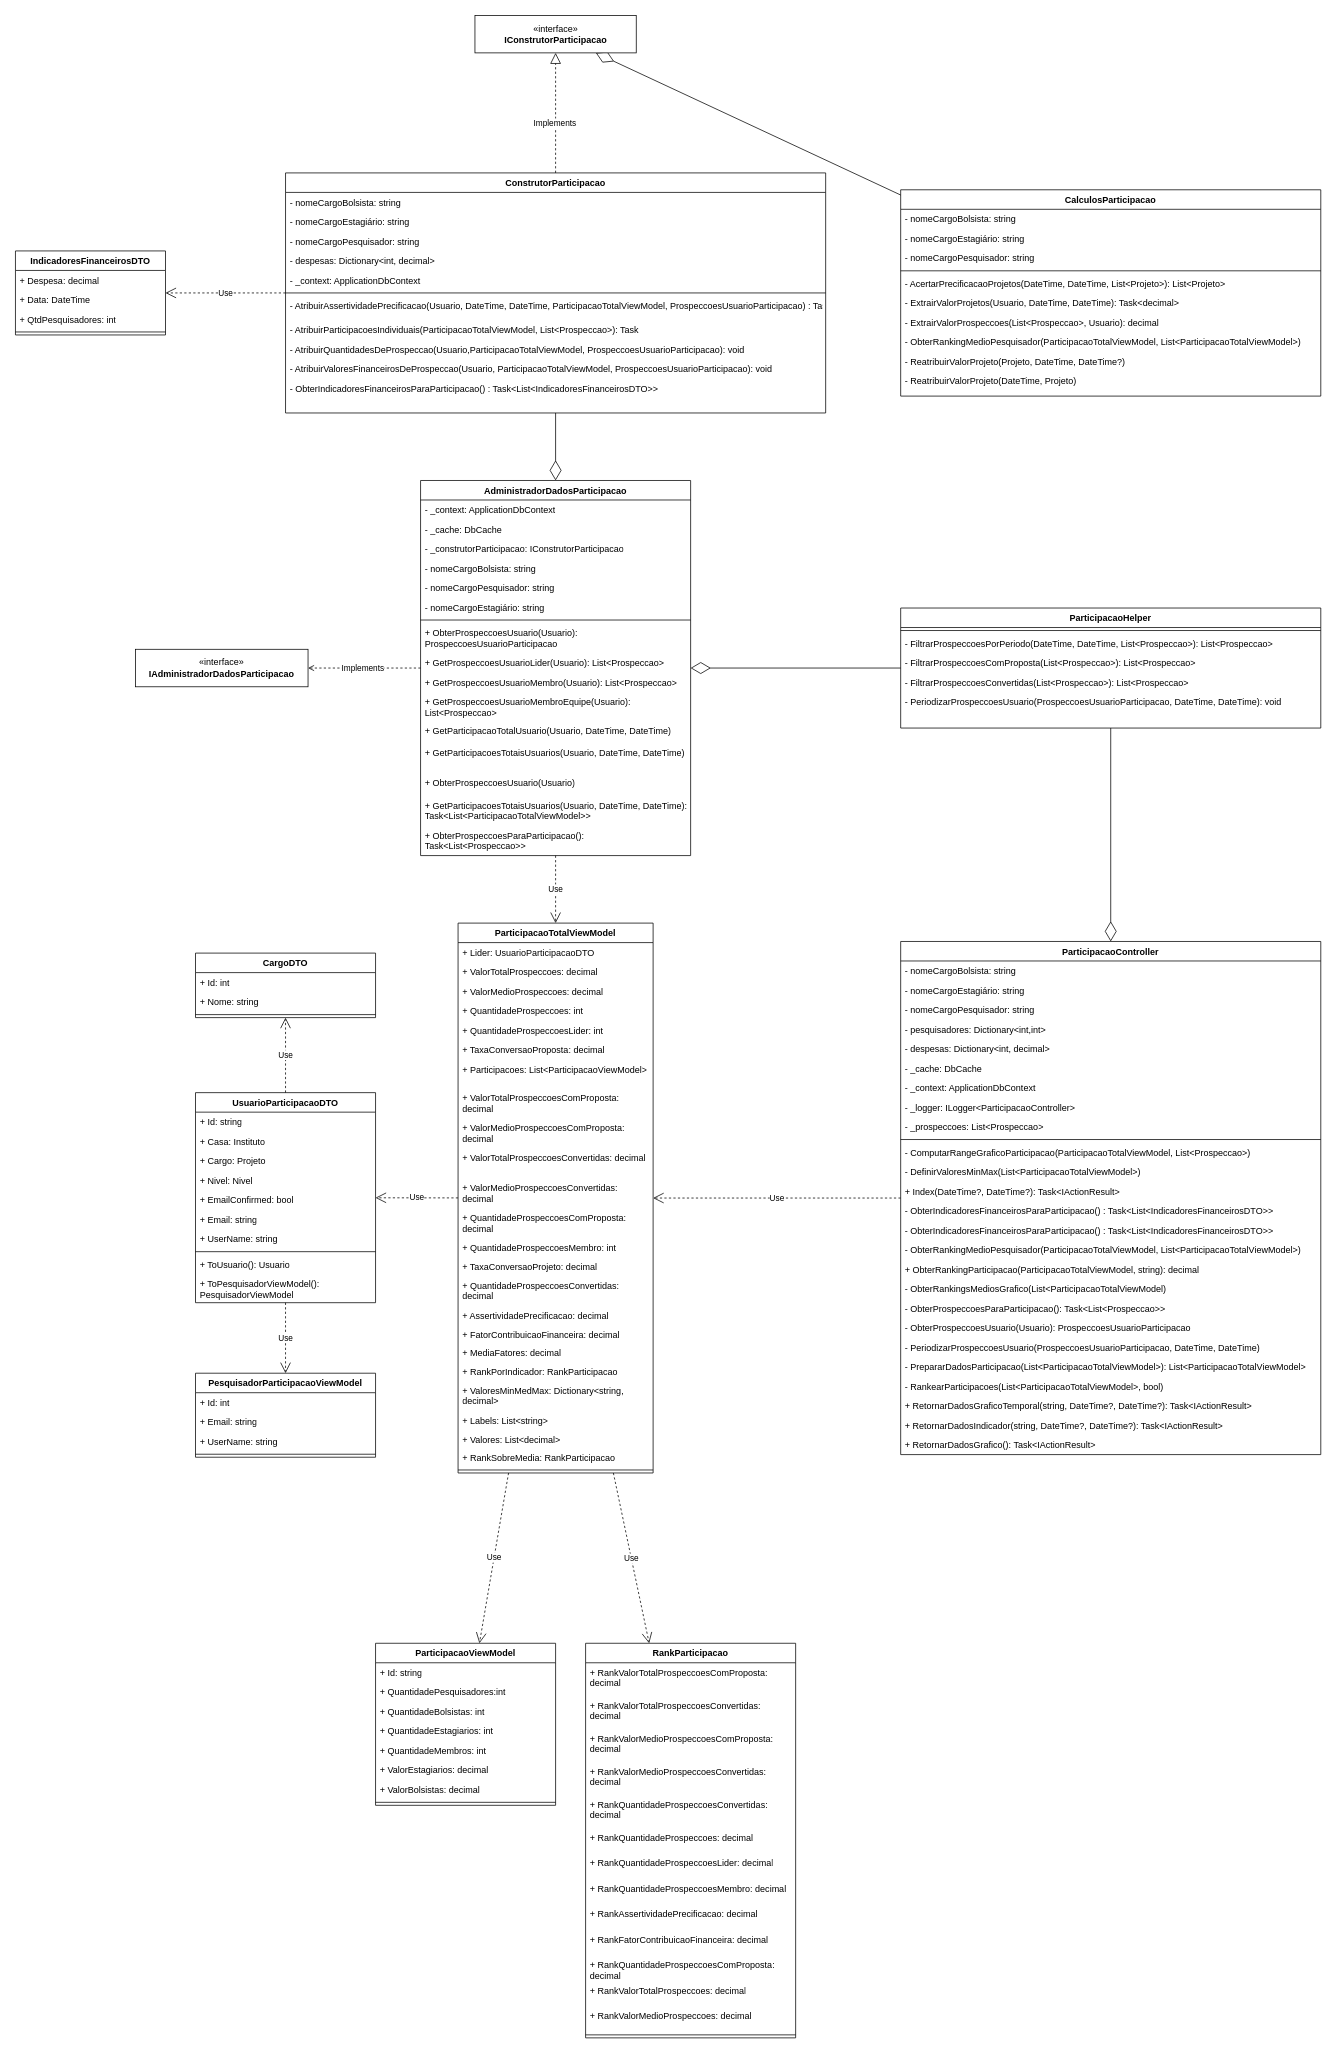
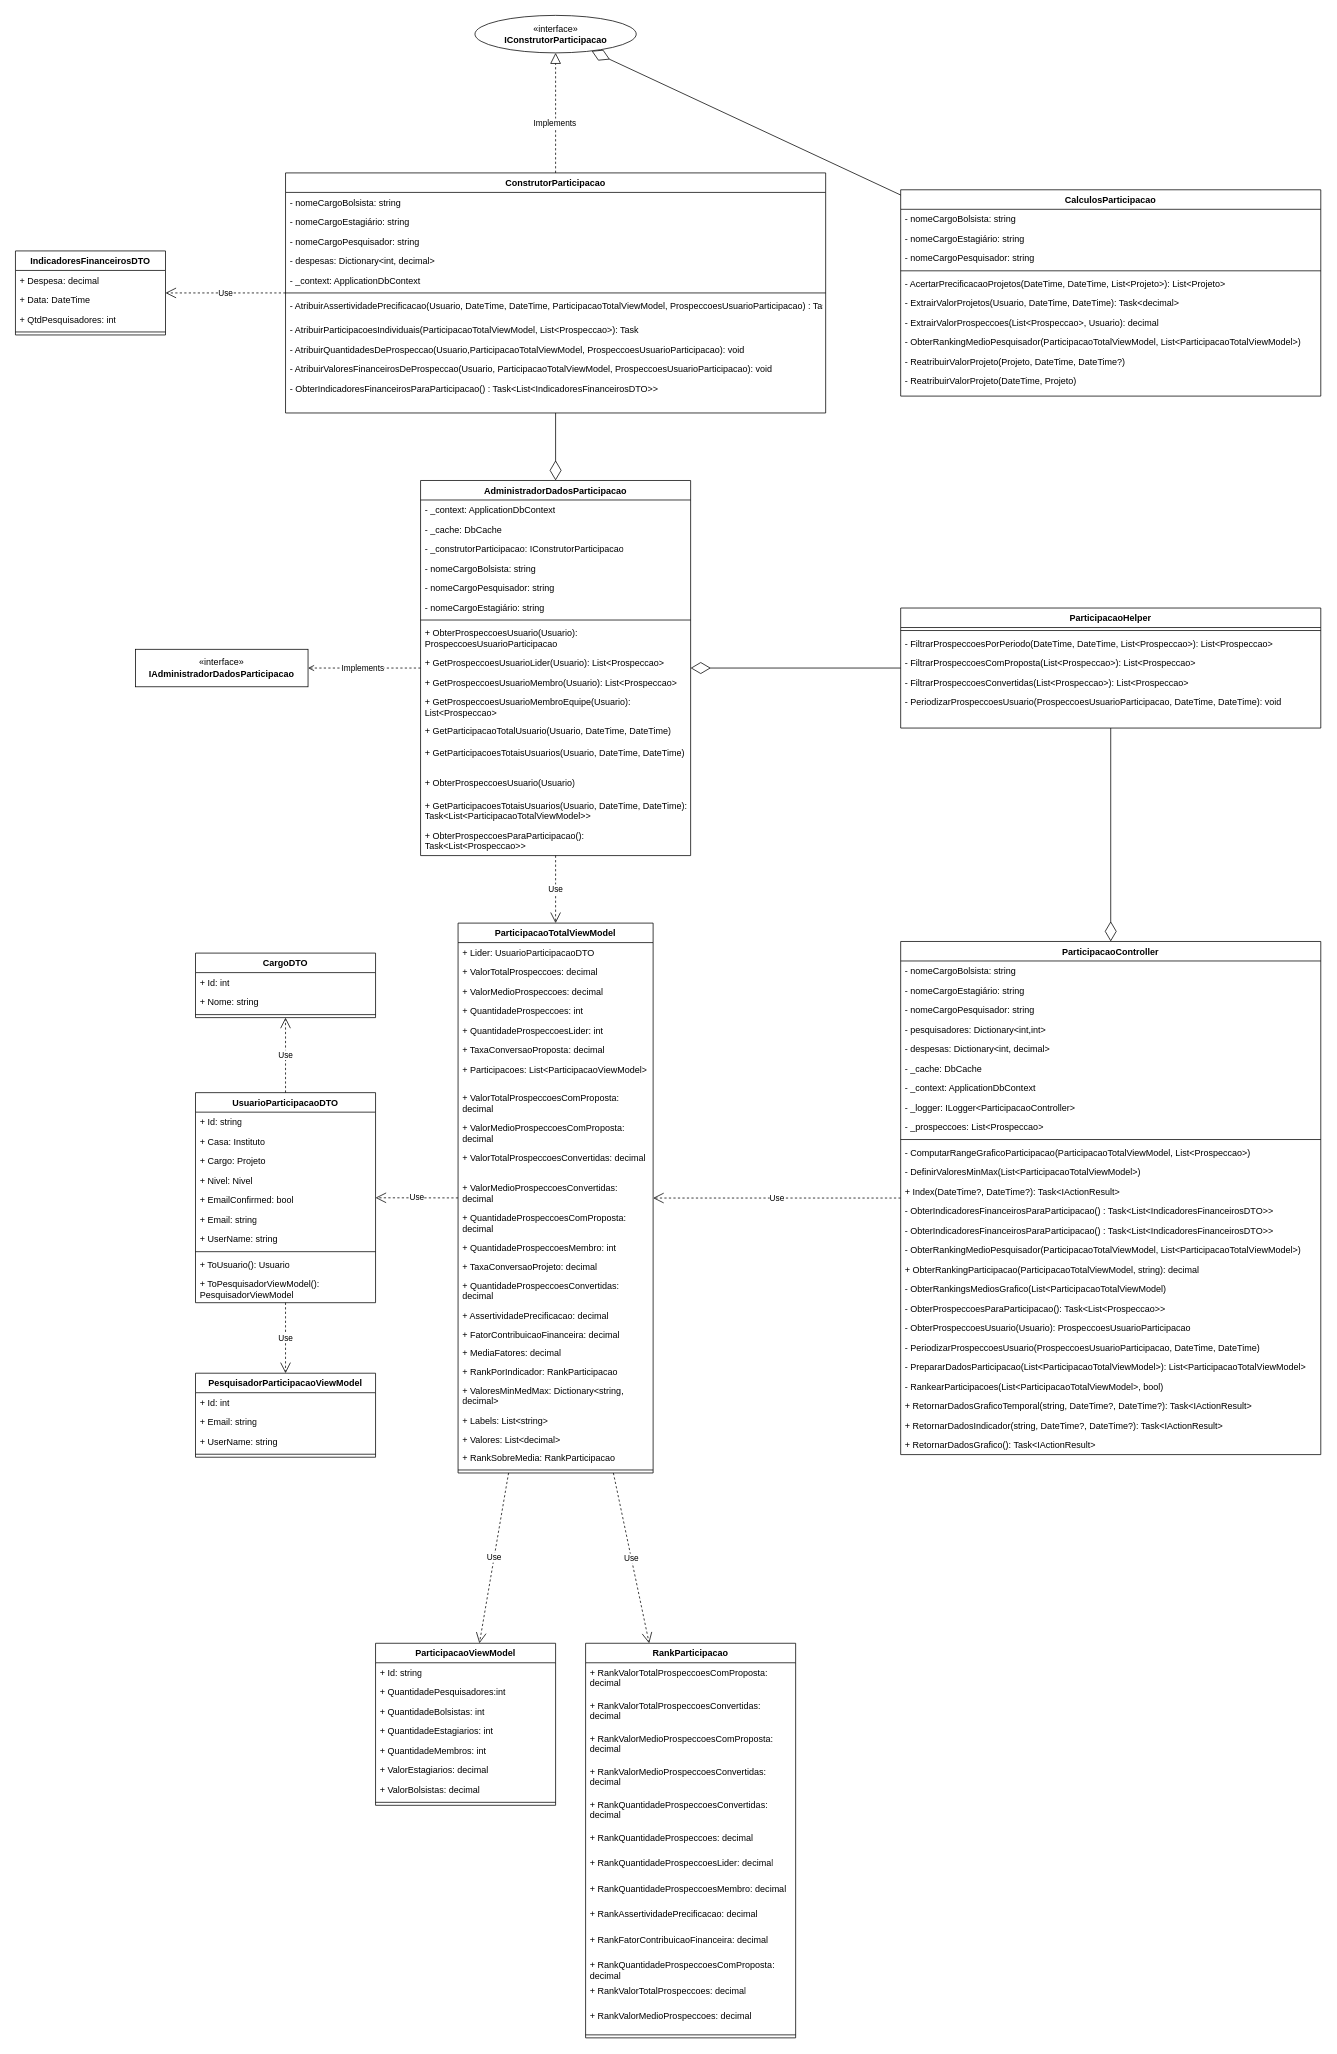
- <mxCell id="81" value="«interface»&lt;br&gt;&lt;b&gt;IConstrutorParticipacao&lt;/b&gt;" style="html=1;whiteSpace=wrap;" parent="1" vertex="1"><mxGeometry x="632.5" y="20" width="215" height="50" as="geometry" /></mxCell>
+ <mxCell id="81" value="«interface»&lt;br&gt;&lt;b&gt;IConstrutorParticipacao&lt;/b&gt;" style="ellipse;html=1;whiteSpace=wrap;" parent="1" vertex="1"><mxGeometry x="632.5" y="20" width="215" height="50" as="geometry" /></mxCell>
